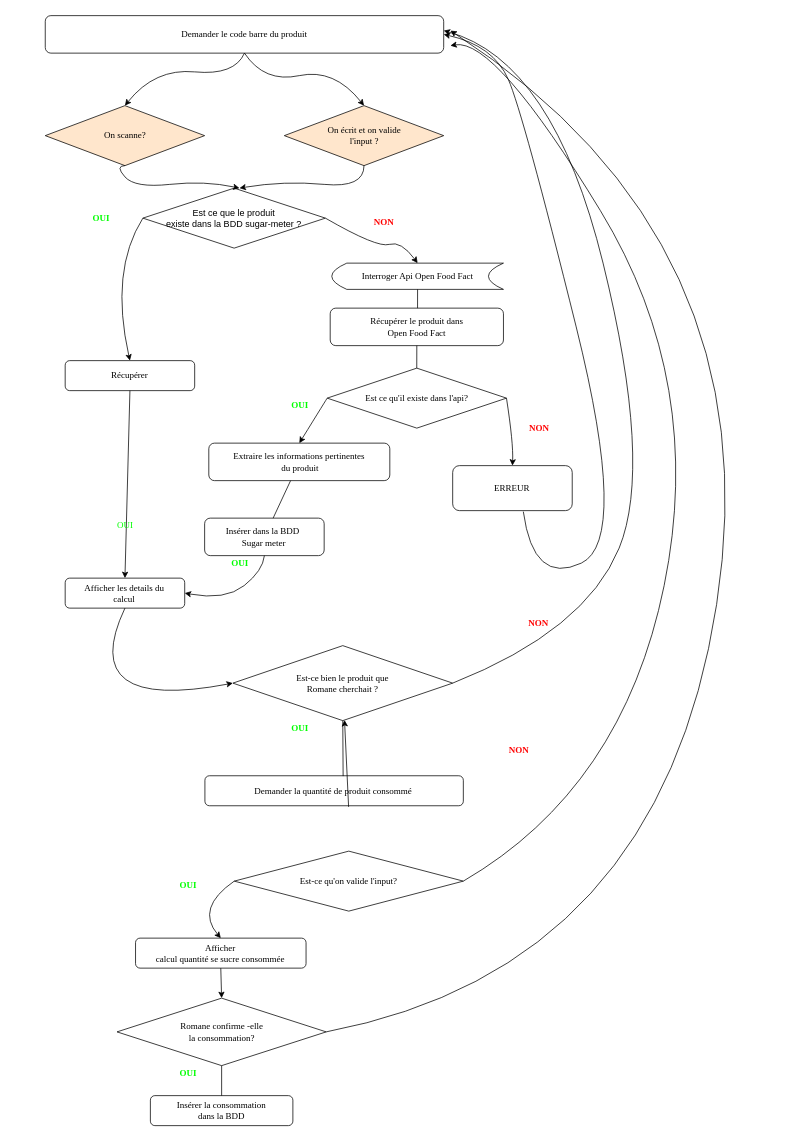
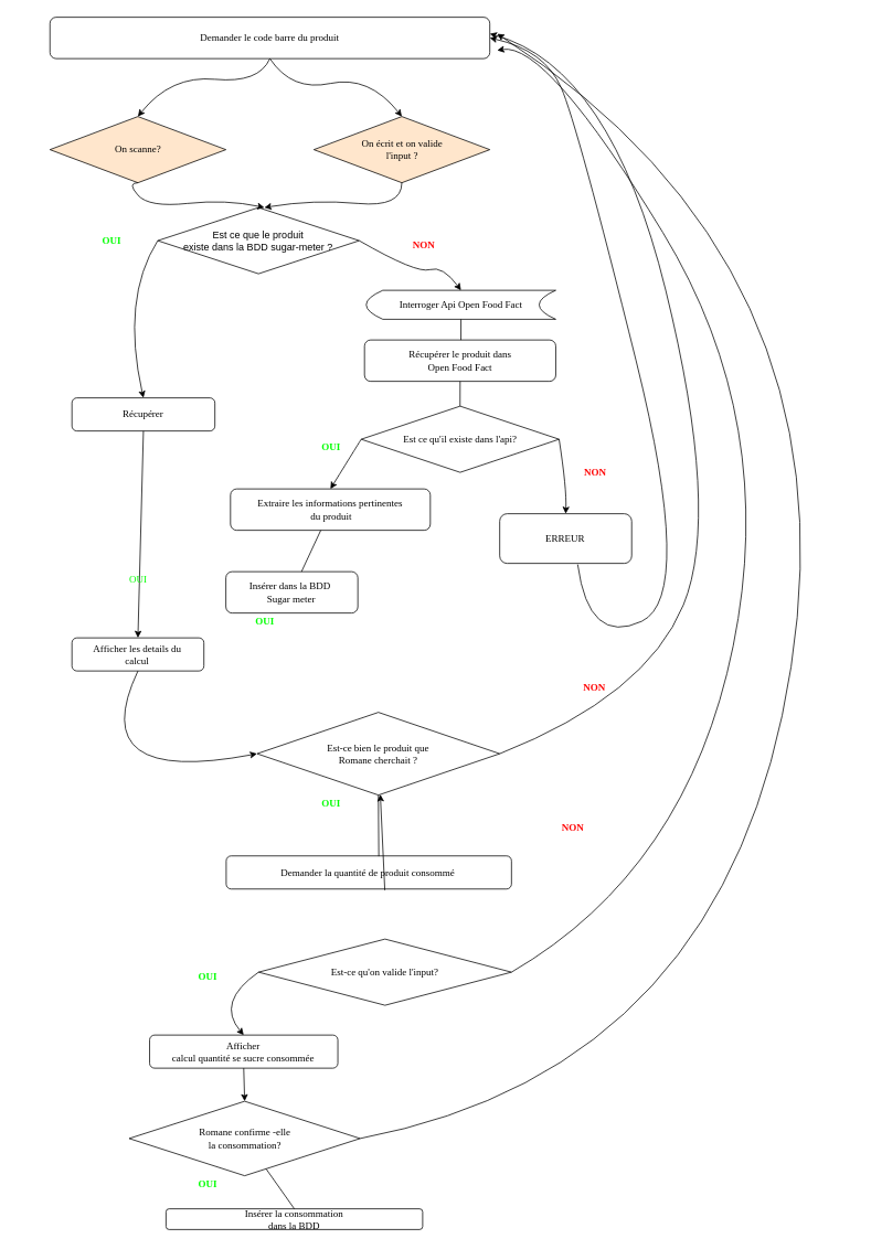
- <mxCell id="40" value="" style="curved=1;endArrow=classic;html=1;entryX=1;entryY=0.5;entryDx=0;entryDy=0;exitX=0.5;exitY=1;exitDx=0;exitDy=0;" edge="1" parent="2" source="16" target="36"><mxGeometry width="50" height="50" relative="1" as="geometry"><mxPoint x="370" y="730" as="sourcePoint" /><mxPoint x="370" y="750" as="targetPoint" /><Array as="points"><mxPoint x="330" y="740" /><mxPoint x="280" y="780" /></Array></mxGeometry></mxCell>
- <mxCell id="47" value="Insérer la consommation&lt;br&gt;dans la BDD" style="rounded=1;whiteSpace=wrap;html=1;fontFamily=Comic Sans MS;" vertex="1" parent="2"><mxGeometry x="180.0" y="1440" width="190" height="40" as="geometry" /></mxCell>
+ <mxCell id="47" value="Insérer la consommation&lt;br&gt;dans la BDD" style="rounded=1;whiteSpace=wrap;html=1;fontFamily=Comic Sans MS;" vertex="1" parent="2"><mxGeometry x="180.0" y="1440" width="310" height="25" as="geometry" /></mxCell>
